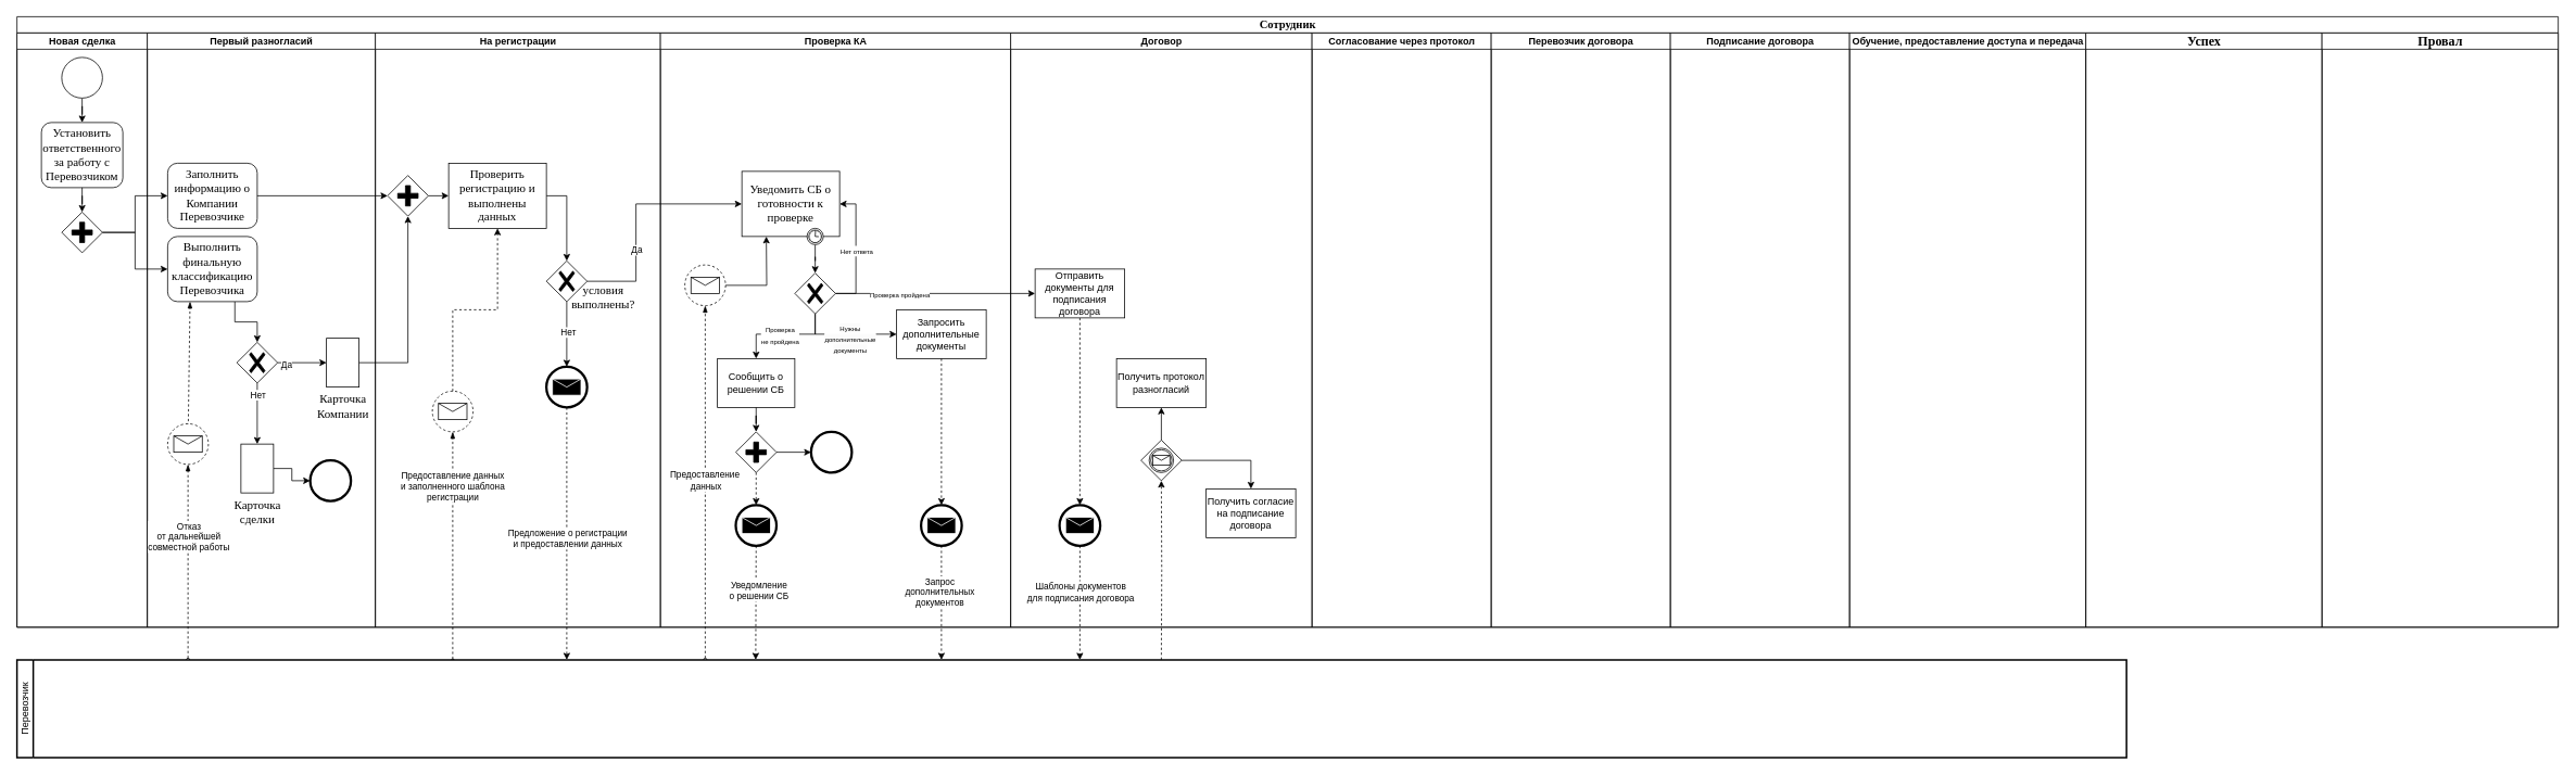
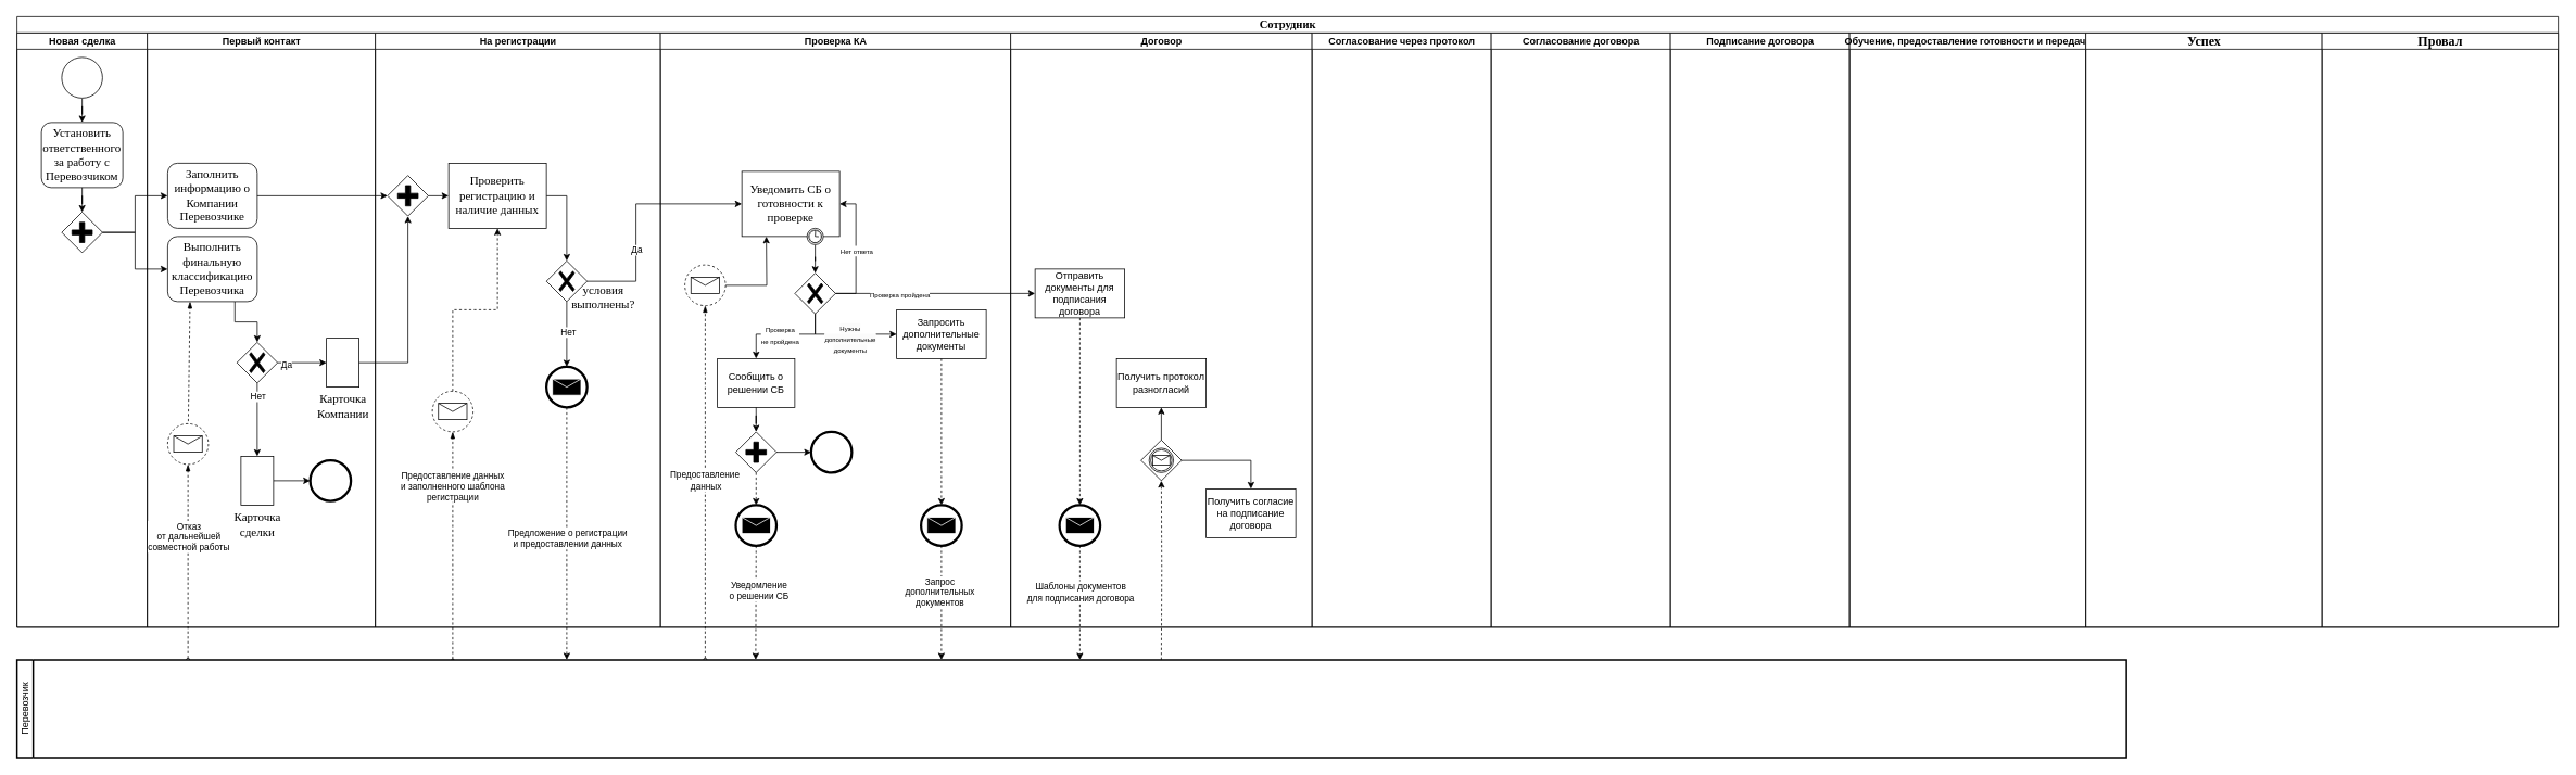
- <mxCell id="9" value="Первый разногласий" style="swimlane;html=1;startSize=20;" parent="2" vertex="1"><mxGeometry x="160" y="20" width="280" height="730" as="geometry" /></mxCell>
+ <mxCell id="9" value="Первый контакт" style="swimlane;html=1;startSize=20;" parent="2" vertex="1"><mxGeometry x="160" y="20" width="280" height="730" as="geometry" /></mxCell>
- <mxCell id="84" value="Перевозчик договора" style="swimlane;html=1;startSize=20;" vertex="1" parent="2"><mxGeometry x="1810" y="20" width="220" height="730" as="geometry" /></mxCell>
+ <mxCell id="84" value="Согласование договора" style="swimlane;html=1;startSize=20;" vertex="1" parent="2"><mxGeometry x="1810" y="20" width="220" height="730" as="geometry" /></mxCell>
- <mxCell id="86" value="Обучение, предоставление доступа и передача" style="swimlane;html=1;startSize=20;" vertex="1" parent="2"><mxGeometry x="2250" y="20" width="290" height="730" as="geometry" /></mxCell>
+ <mxCell id="86" value="Обучение, предоставление готовности и передача" style="swimlane;html=1;startSize=20;" vertex="1" parent="2"><mxGeometry x="2250" y="20" width="290" height="730" as="geometry" /></mxCell>
- <mxCell id="38" value="&lt;span style=&quot;font-family: &amp;quot;Times New Roman&amp;quot;, serif; font-size: 14.667px; white-space-collapse: preserve;&quot;&gt;Проверить регистрацию и выполнены данных&lt;/span&gt;" style="points=[[0.25,0,0],[0.5,0,0],[0.75,0,0],[1,0.25,0],[1,0.5,0],[1,0.75,0],[0.75,1,0],[0.5,1,0],[0.25,1,0],[0,0.75,0],[0,0.5,0],[0,0.25,0]];shape=mxgraph.bpmn.task2;whiteSpace=wrap;rectStyle=rounded;size=10;html=1;container=1;expand=0;collapsible=0;taskMarker=abstract;isLoopStandard=1;isLoopSub=1;" vertex="1" parent="28"><mxGeometry x="90" y="160" width="120" height="80" as="geometry" /></mxCell>
+ <mxCell id="38" value="&lt;span style=&quot;font-family: &amp;quot;Times New Roman&amp;quot;, serif; font-size: 14.667px; white-space-collapse: preserve;&quot;&gt;Проверить регистрацию и наличие данных&lt;/span&gt;" style="points=[[0.25,0,0],[0.5,0,0],[0.75,0,0],[1,0.25,0],[1,0.5,0],[1,0.75,0],[0.75,1,0],[0.5,1,0],[0.25,1,0],[0,0.75,0],[0,0.5,0],[0,0.25,0]];shape=mxgraph.bpmn.task2;whiteSpace=wrap;rectStyle=rounded;size=10;html=1;container=1;expand=0;collapsible=0;taskMarker=abstract;isLoopStandard=1;isLoopSub=1;" vertex="1" parent="28"><mxGeometry x="90" y="160" width="120" height="80" as="geometry" /></mxCell>
- <mxCell id="18" value="&lt;span style=&quot;font-family: &amp;quot;Times New Roman&amp;quot;, serif; font-size: 14.667px; white-space: pre-wrap;&quot;&gt;Карточка сделки&lt;/span&gt;" style="shape=mxgraph.bpmn.data2;labelPosition=center;verticalLabelPosition=bottom;align=center;verticalAlign=top;size=15;html=1;" vertex="1" parent="9"><mxGeometry x="115" y="505" width="40" height="60" as="geometry" /></mxCell>
+ <mxCell id="18" value="&lt;span style=&quot;font-family: &amp;quot;Times New Roman&amp;quot;, serif; font-size: 14.667px; white-space: pre-wrap;&quot;&gt;Карточка сделки&lt;/span&gt;" style="shape=mxgraph.bpmn.data2;labelPosition=center;verticalLabelPosition=bottom;align=center;verticalAlign=top;size=15;html=1;" vertex="1" parent="9"><mxGeometry x="115" y="520" width="40" height="60" as="geometry" /></mxCell>
